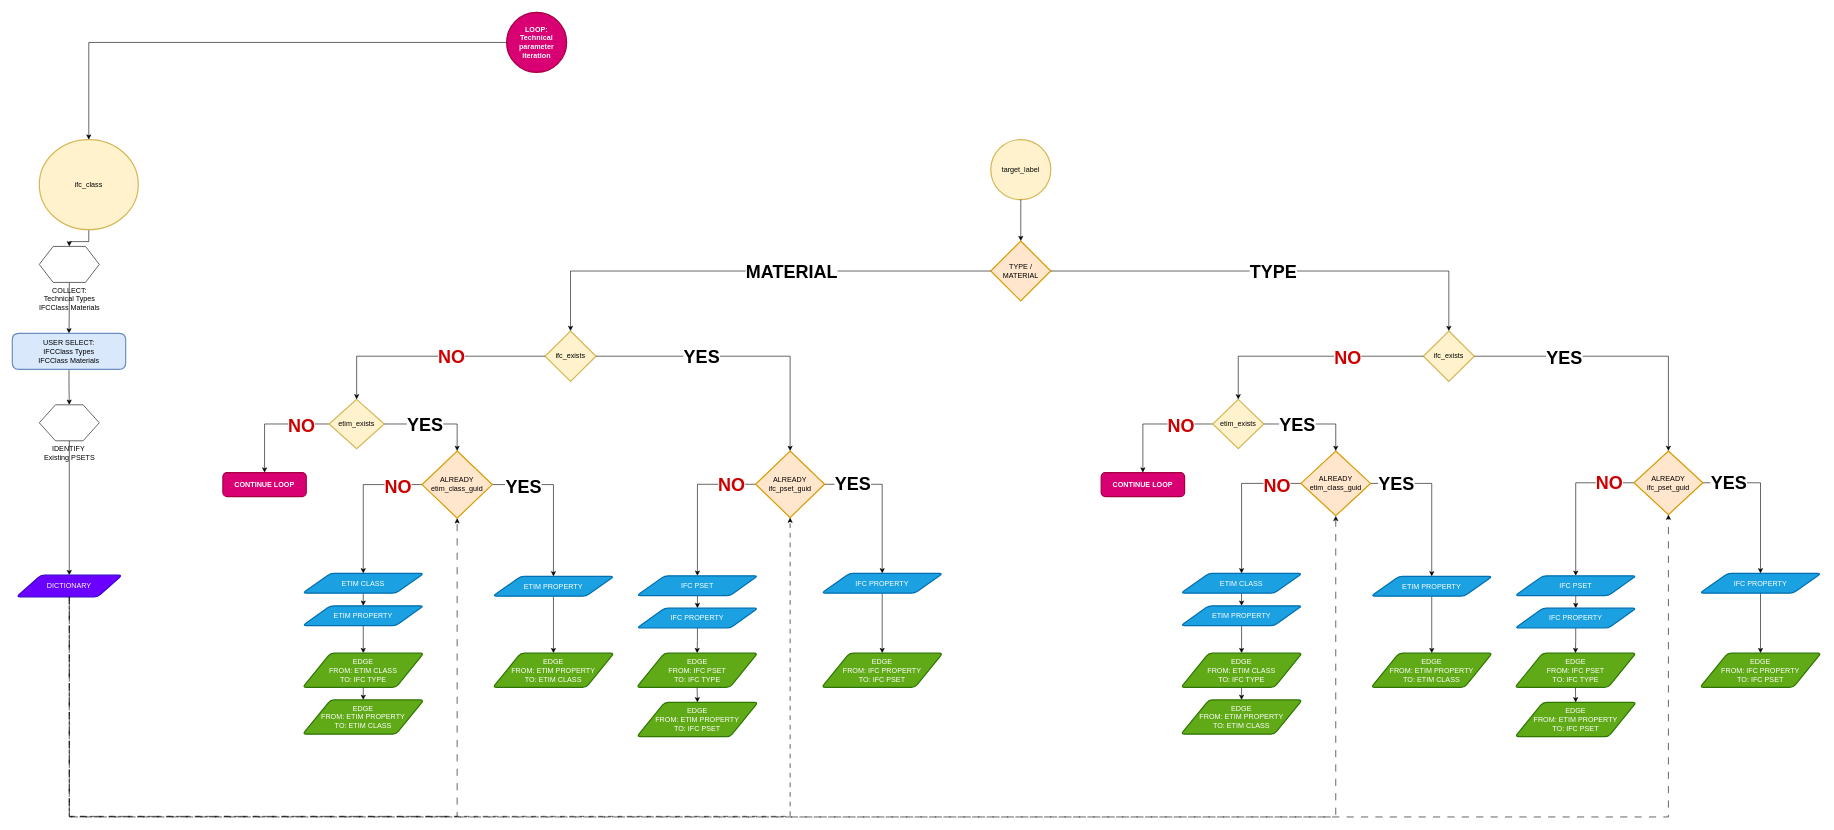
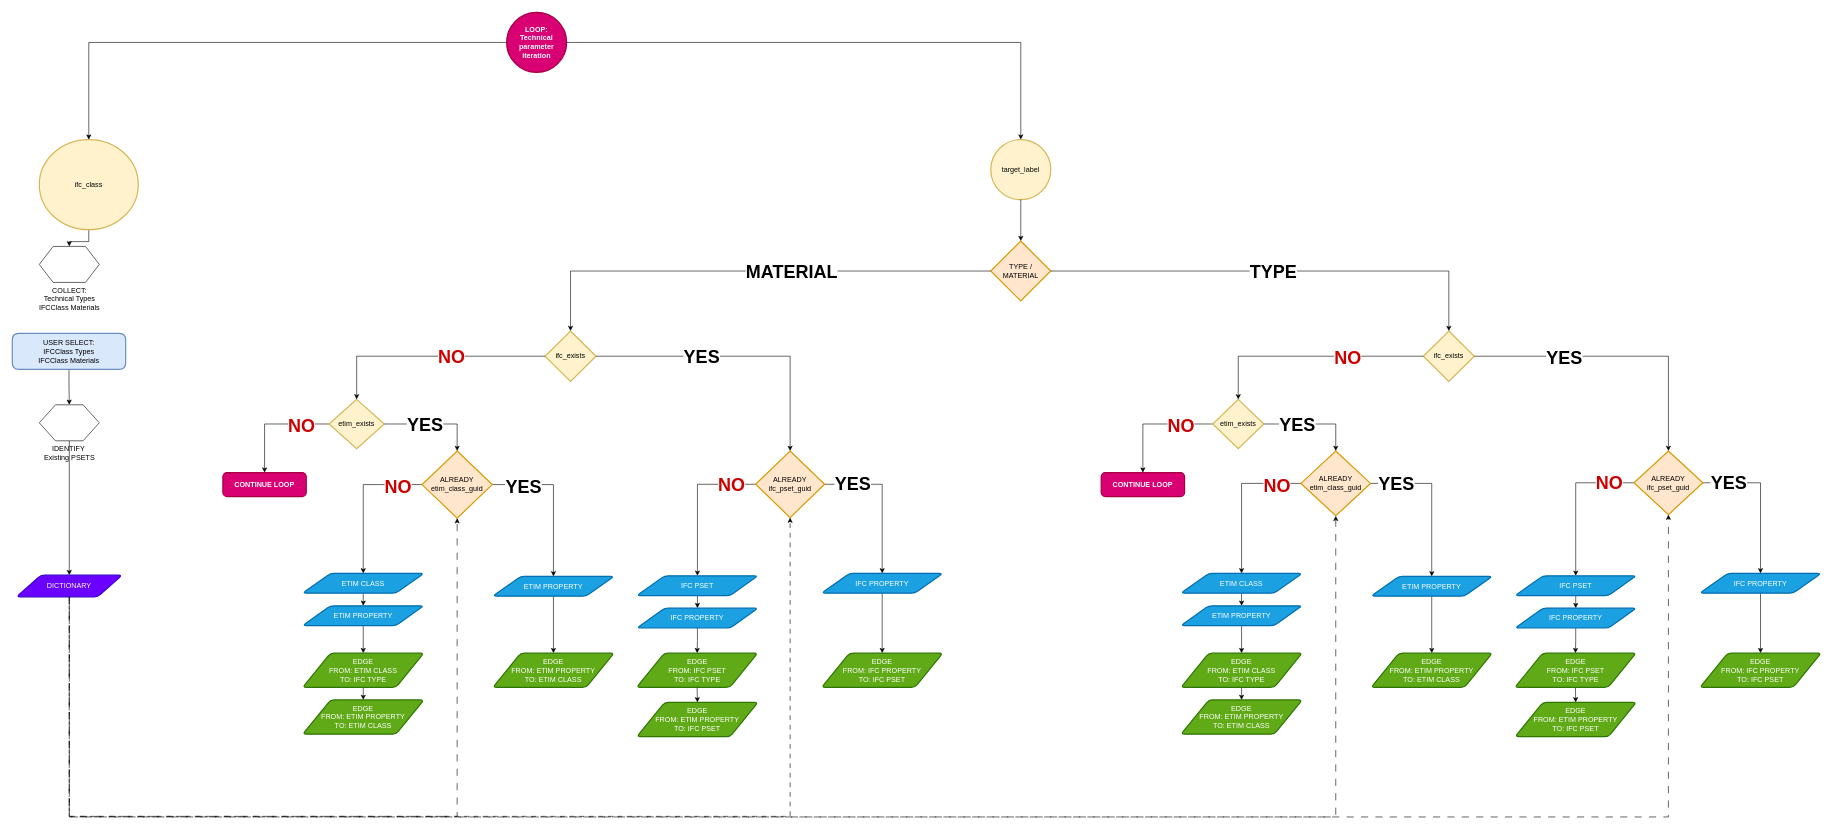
+ <mxCell id="103" style="edgeStyle=orthogonalEdgeStyle;rounded=0;orthogonalLoop=1;jettySize=auto;html=1;exitX=1;exitY=0.5;exitDx=0;exitDy=0;exitPerimeter=0;entryX=0.5;entryY=0;entryDx=0;entryDy=0;entryPerimeter=0;" edge="1" parent="1" source="101" target="12"><mxGeometry relative="1" as="geometry" /></mxCell>
- <mxCell id="4" style="edgeStyle=orthogonalEdgeStyle;rounded=0;orthogonalLoop=1;jettySize=auto;html=1;entryX=0.5;entryY=0;entryDx=0;entryDy=0;" parent="1" source="5" target="7" edge="1"><mxGeometry relative="1" as="geometry" /></mxCell>
